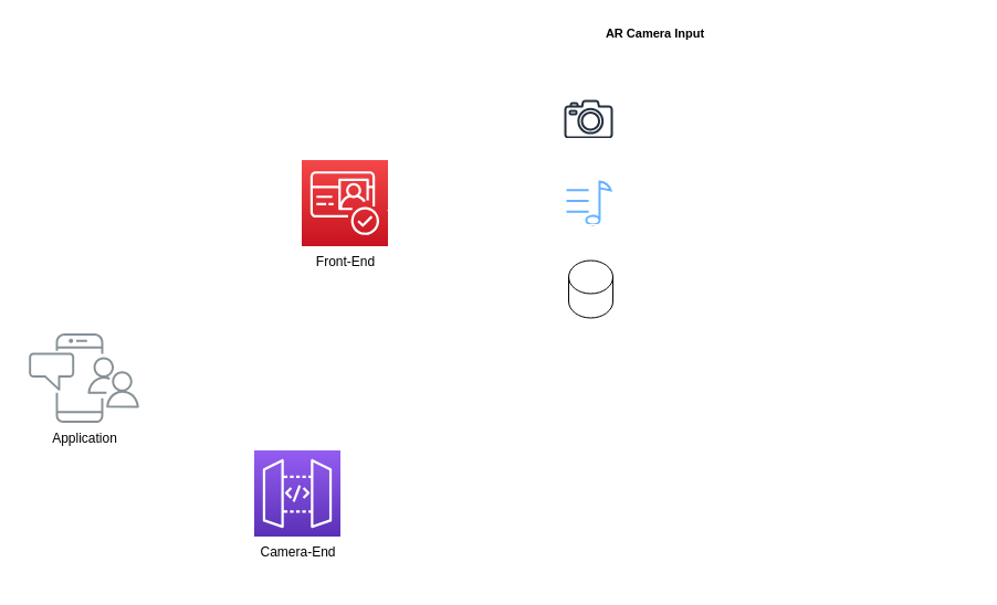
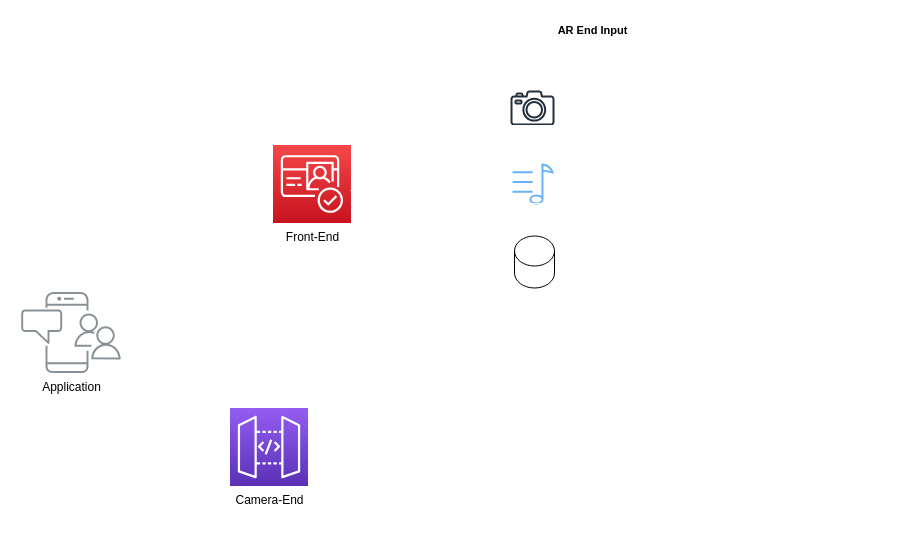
- <mxCell id="26" value="&lt;b&gt;AR Camera Input&lt;/b&gt;" style="text;html=1;align=center;verticalAlign=middle;resizable=1;points=[];autosize=1;strokeColor=#FFFFFF;fillColor=none;fontSize=11;movable=1;rotatable=1;deletable=1;editable=1;locked=0;connectable=1;" vertex="1" parent="1"><mxGeometry x="546" y="20" width="92.02" height="20" as="geometry" /></mxCell>
+ <mxCell id="26" value="&lt;b&gt;AR End Input&lt;/b&gt;" style="text;html=1;align=center;verticalAlign=middle;resizable=1;points=[];autosize=1;strokeColor=#FFFFFF;fillColor=none;fontSize=11;movable=1;rotatable=1;deletable=1;editable=1;locked=0;connectable=1;" vertex="1" parent="1"><mxGeometry x="546" y="20" width="92.02" height="20" as="geometry" /></mxCell>
- <mxCell id="3" value="&lt;font color=&quot;#000000&quot;&gt;Application&lt;/font&gt;" style="outlineConnect=0;gradientColor=none;fontColor=#545B64;strokeColor=#FFFFFF;fillColor=#879196;dashed=0;verticalLabelPosition=bottom;verticalAlign=top;align=center;html=1;fontSize=12;fontStyle=0;aspect=fixed;shape=mxgraph.aws4.illustration_notification;pointerEvents=1;labelBackgroundColor=#ffffff;" parent="1" vertex="1"><mxGeometry x="25.5" y="301.5" width="100" height="81" as="geometry" /></mxCell>
+ <mxCell id="3" value="&lt;font color=&quot;#000000&quot;&gt;Application&lt;/font&gt;" style="outlineConnect=0;gradientColor=none;fontColor=#545B64;strokeColor=#FFFFFF;fillColor=#879196;dashed=0;verticalLabelPosition=bottom;verticalAlign=top;align=center;html=1;fontSize=12;fontStyle=0;aspect=fixed;shape=mxgraph.aws4.illustration_notification;pointerEvents=1;labelBackgroundColor=#ffffff;" parent="1" vertex="1"><mxGeometry x="20.5" y="291.5" width="100" height="81" as="geometry" /></mxCell>
